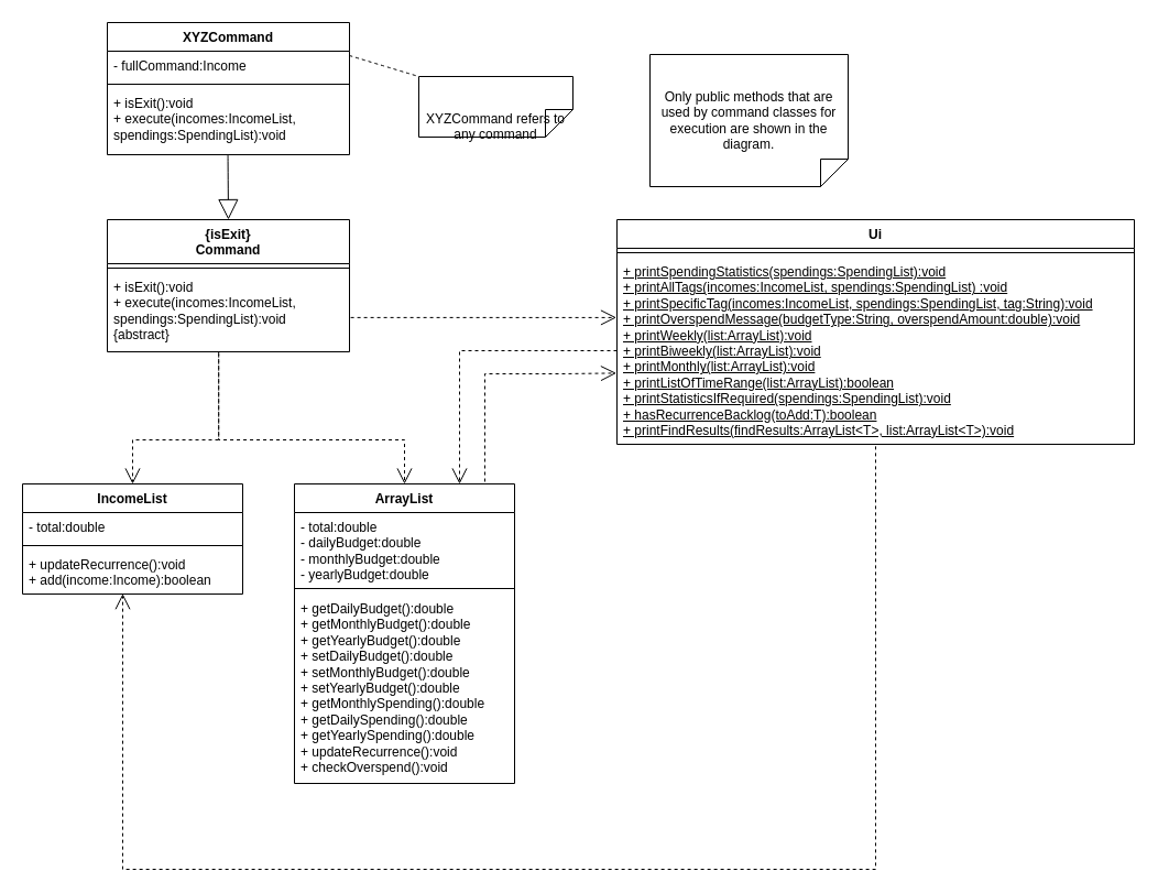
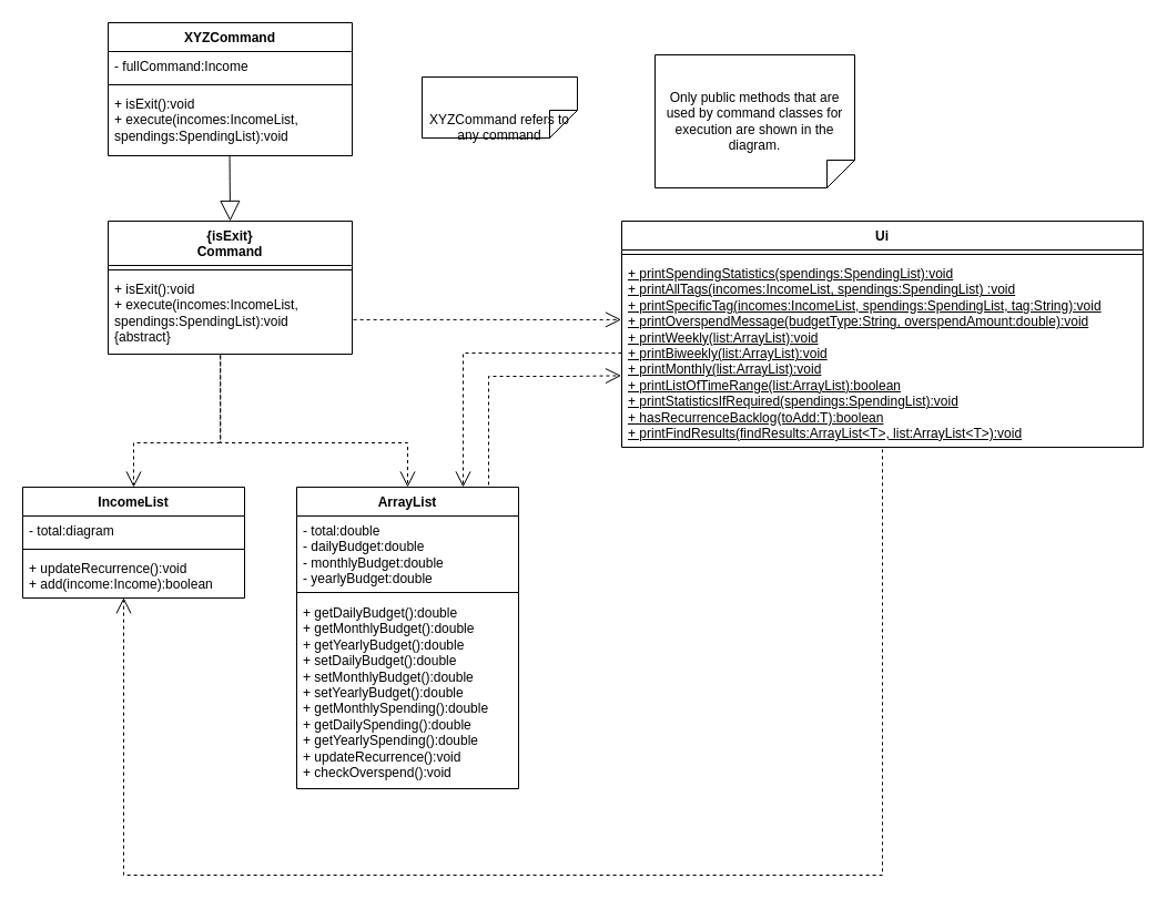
- <mxCell id="7" value="" style="endArrow=none;dashed=1;html=1;rounded=0;fontSize=12;startSize=8;endSize=8;curved=1;exitX=1;exitY=0.25;exitDx=0;exitDy=0;entryX=0;entryY=1;entryDx=0;entryDy=0;entryPerimeter=0;" parent="1" source="2" target="6" edge="1"><mxGeometry width="50" height="50" relative="1" as="geometry"><mxPoint x="347" y="239" as="sourcePoint" /><mxPoint x="397" y="189" as="targetPoint" /></mxGeometry></mxCell>
- <mxCell id="27" value="- total:double" style="text;strokeColor=none;fillColor=none;align=left;verticalAlign=top;spacingLeft=4;spacingRight=4;overflow=hidden;rotatable=0;points=[[0,0.5],[1,0.5]];portConstraint=eastwest;whiteSpace=wrap;html=1;" parent="26" vertex="1"><mxGeometry y="26" width="200" height="26" as="geometry" /></mxCell>
+ <mxCell id="27" value="- total:diagram" style="text;strokeColor=none;fillColor=none;align=left;verticalAlign=top;spacingLeft=4;spacingRight=4;overflow=hidden;rotatable=0;points=[[0,0.5],[1,0.5]];portConstraint=eastwest;whiteSpace=wrap;html=1;" parent="26" vertex="1"><mxGeometry y="26" width="200" height="26" as="geometry" /></mxCell>
